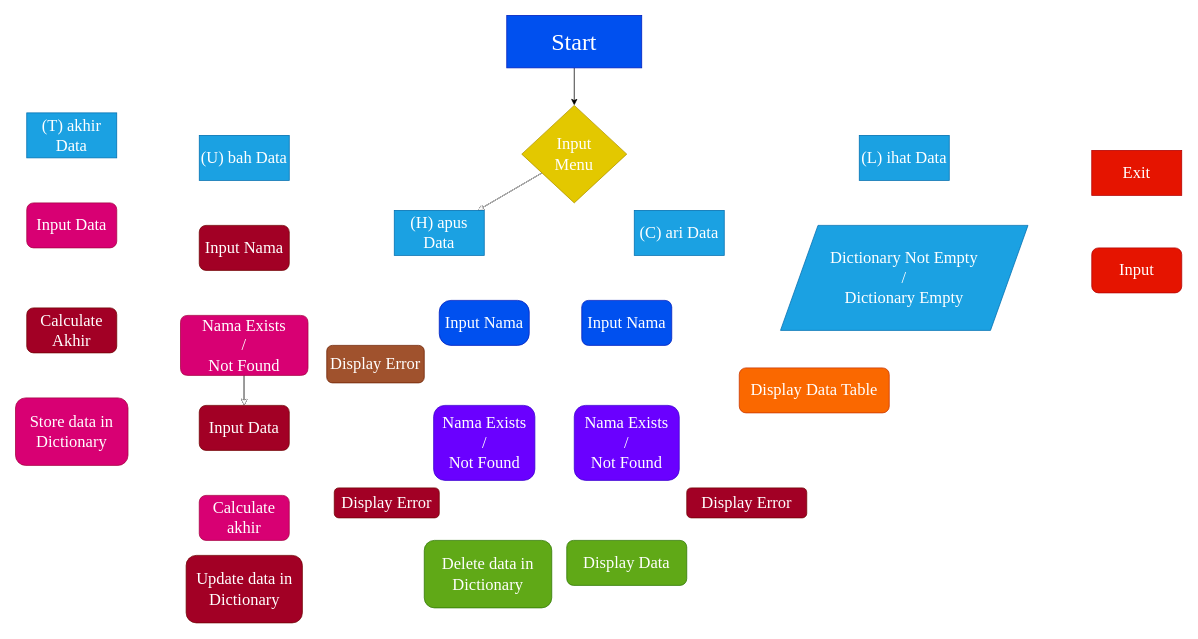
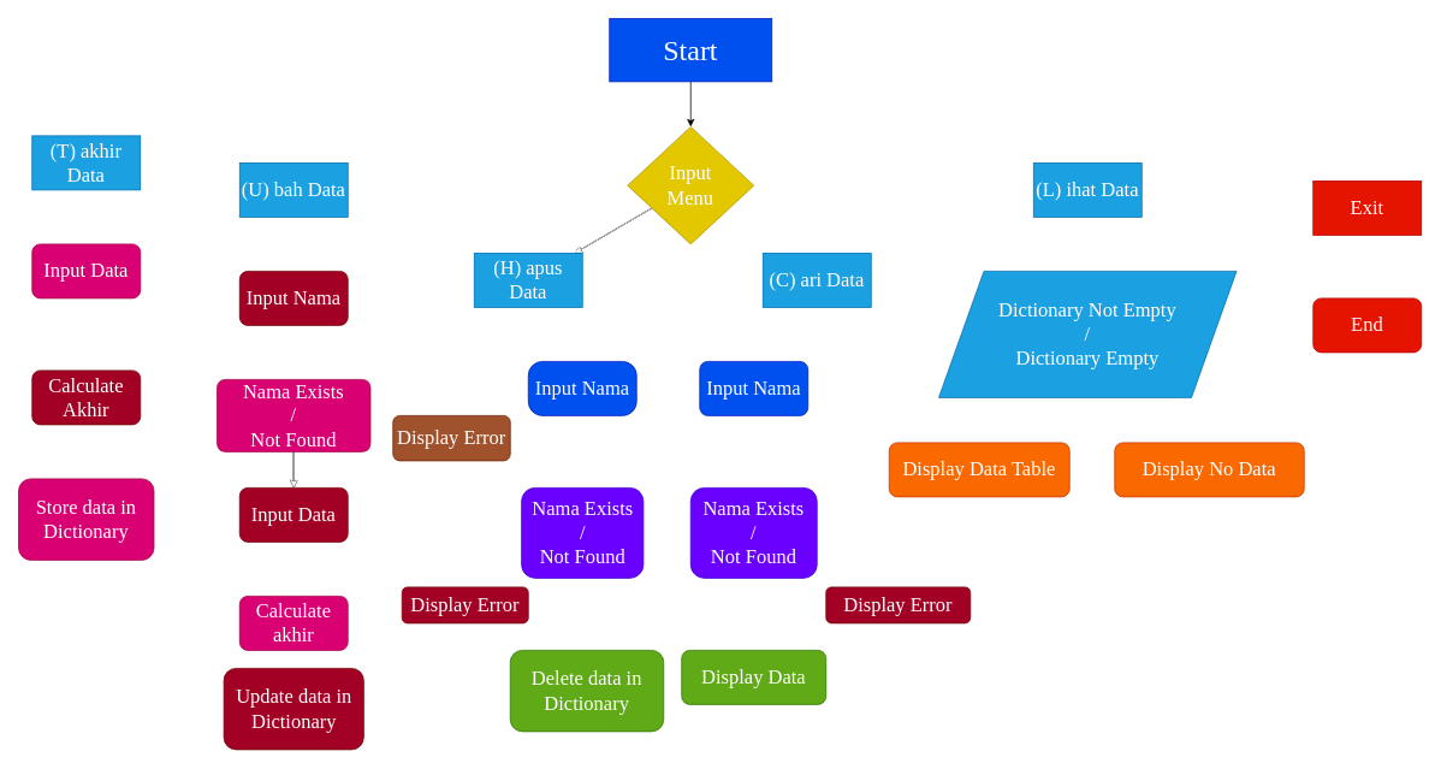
- <mxCell id="62" value="Input" style="rounded=1;whiteSpace=wrap;html=1;fontSize=22;fontFamily=Times New Roman;fillColor=#e51400;fontColor=#ffffff;strokeColor=#B20000;" parent="1" vertex="1"><mxGeometry x="1455" y="330" width="120" height="60" as="geometry" /></mxCell>
+ <mxCell id="62" value="End" style="rounded=1;whiteSpace=wrap;html=1;fontSize=22;fontFamily=Times New Roman;fillColor=#e51400;fontColor=#ffffff;strokeColor=#B20000;" parent="1" vertex="1"><mxGeometry x="1455" y="330" width="120" height="60" as="geometry" /></mxCell>
+ <mxCell id="59" value="&lt;font color=&quot;#ffffff&quot;&gt;Display No Data&lt;/font&gt;" style="rounded=1;whiteSpace=wrap;html=1;fontSize=22;fontFamily=Times New Roman;fillColor=#fa6800;fontColor=#000000;strokeColor=#C73500;" parent="1" vertex="1"><mxGeometry x="1235" y="490" width="210" height="60" as="geometry" /></mxCell>
